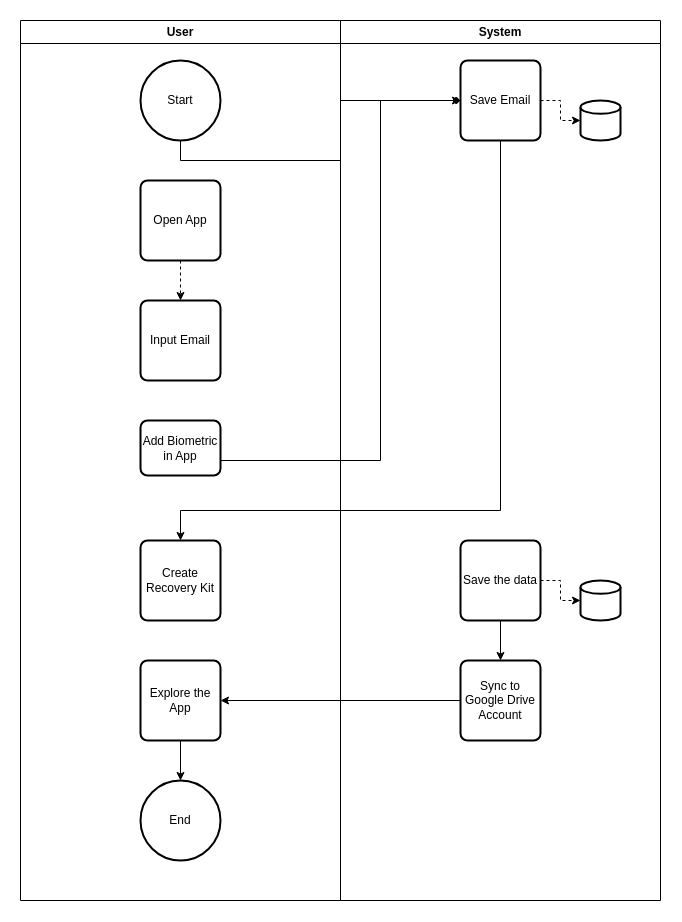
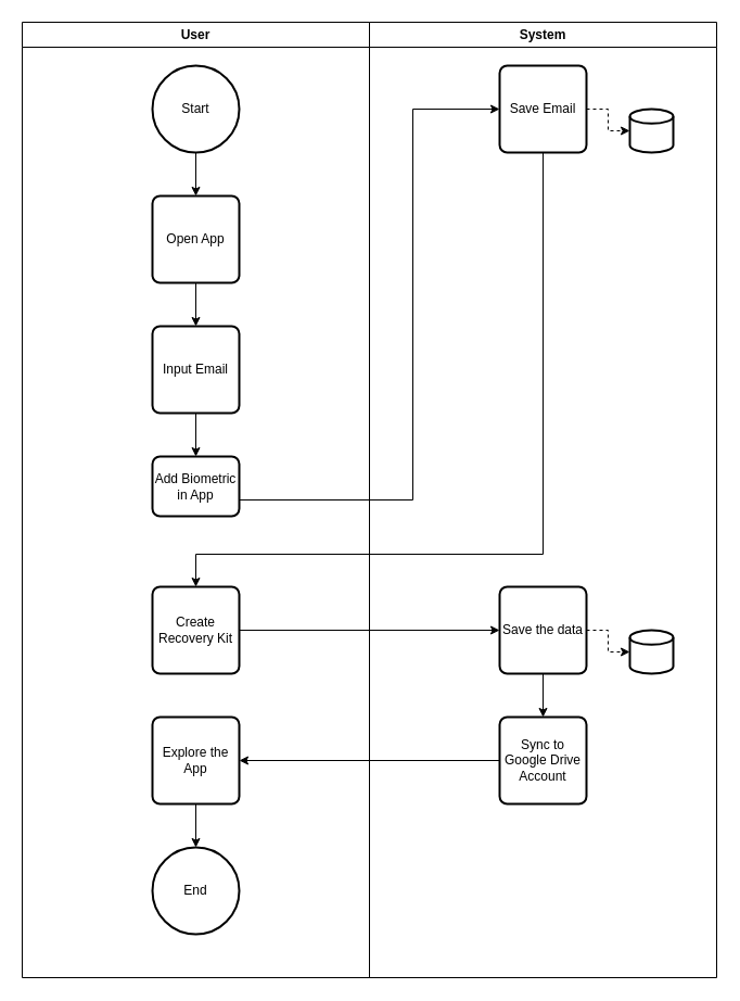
- <mxCell id="23" style="edgeStyle=orthogonalEdgeStyle;rounded=0;orthogonalLoop=1;jettySize=auto;html=1;exitX=1;exitY=0.5;exitDx=0;exitDy=0;entryX=0;entryY=0.5;entryDx=0;entryDy=0;endArrow=diamond;" edge="1" parent="1" source="9" target="16"><mxGeometry relative="1" as="geometry"><Array as="points"><mxPoint x="380" y="460" /><mxPoint x="380" y="100" /></Array></mxGeometry></mxCell>
+ <mxCell id="23" style="edgeStyle=orthogonalEdgeStyle;rounded=0;orthogonalLoop=1;jettySize=auto;html=1;exitX=1;exitY=0.5;exitDx=0;exitDy=0;entryX=0;entryY=0.5;entryDx=0;entryDy=0;" edge="1" parent="1" source="9" target="16"><mxGeometry relative="1" as="geometry"><Array as="points"><mxPoint x="380" y="460" /><mxPoint x="380" y="100" /></Array></mxGeometry></mxCell>
- <mxCell id="3" style="edgeStyle=orthogonalEdgeStyle;rounded=0;orthogonalLoop=1;jettySize=auto;html=1;exitX=0.5;exitY=1;exitDx=0;exitDy=0;exitPerimeter=0;" edge="1" parent="2" source="4" target="16"><mxGeometry relative="1" as="geometry" /></mxCell>
+ <mxCell id="3" style="edgeStyle=orthogonalEdgeStyle;rounded=0;orthogonalLoop=1;jettySize=auto;html=1;exitX=0.5;exitY=1;exitDx=0;exitDy=0;exitPerimeter=0;entryX=0.5;entryY=0;entryDx=0;entryDy=0;" edge="1" parent="2" source="4" target="6"><mxGeometry relative="1" as="geometry" /></mxCell>
- <mxCell id="5" style="edgeStyle=orthogonalEdgeStyle;rounded=0;orthogonalLoop=1;jettySize=auto;html=1;exitX=0.5;exitY=1;exitDx=0;exitDy=0;entryX=0.5;entryY=0;entryDx=0;entryDy=0;dashed=1;" edge="1" parent="2" source="6" target="8"><mxGeometry relative="1" as="geometry" /></mxCell>
+ <mxCell id="5" style="edgeStyle=orthogonalEdgeStyle;rounded=0;orthogonalLoop=1;jettySize=auto;html=1;exitX=0.5;exitY=1;exitDx=0;exitDy=0;entryX=0.5;entryY=0;entryDx=0;entryDy=0;" edge="1" parent="2" source="6" target="8"><mxGeometry relative="1" as="geometry" /></mxCell>
+ <mxCell id="7" style="edgeStyle=orthogonalEdgeStyle;rounded=0;orthogonalLoop=1;jettySize=auto;html=1;exitX=0.5;exitY=1;exitDx=0;exitDy=0;entryX=0.5;entryY=0;entryDx=0;entryDy=0;" edge="1" parent="2" source="8" target="9"><mxGeometry relative="1" as="geometry" /></mxCell>
+ <mxCell id="25" style="edgeStyle=orthogonalEdgeStyle;rounded=0;orthogonalLoop=1;jettySize=auto;html=1;exitX=1;exitY=0.5;exitDx=0;exitDy=0;entryX=0;entryY=0.5;entryDx=0;entryDy=0;" edge="1" parent="1" source="10" target="20"><mxGeometry relative="1" as="geometry" /></mxCell>
